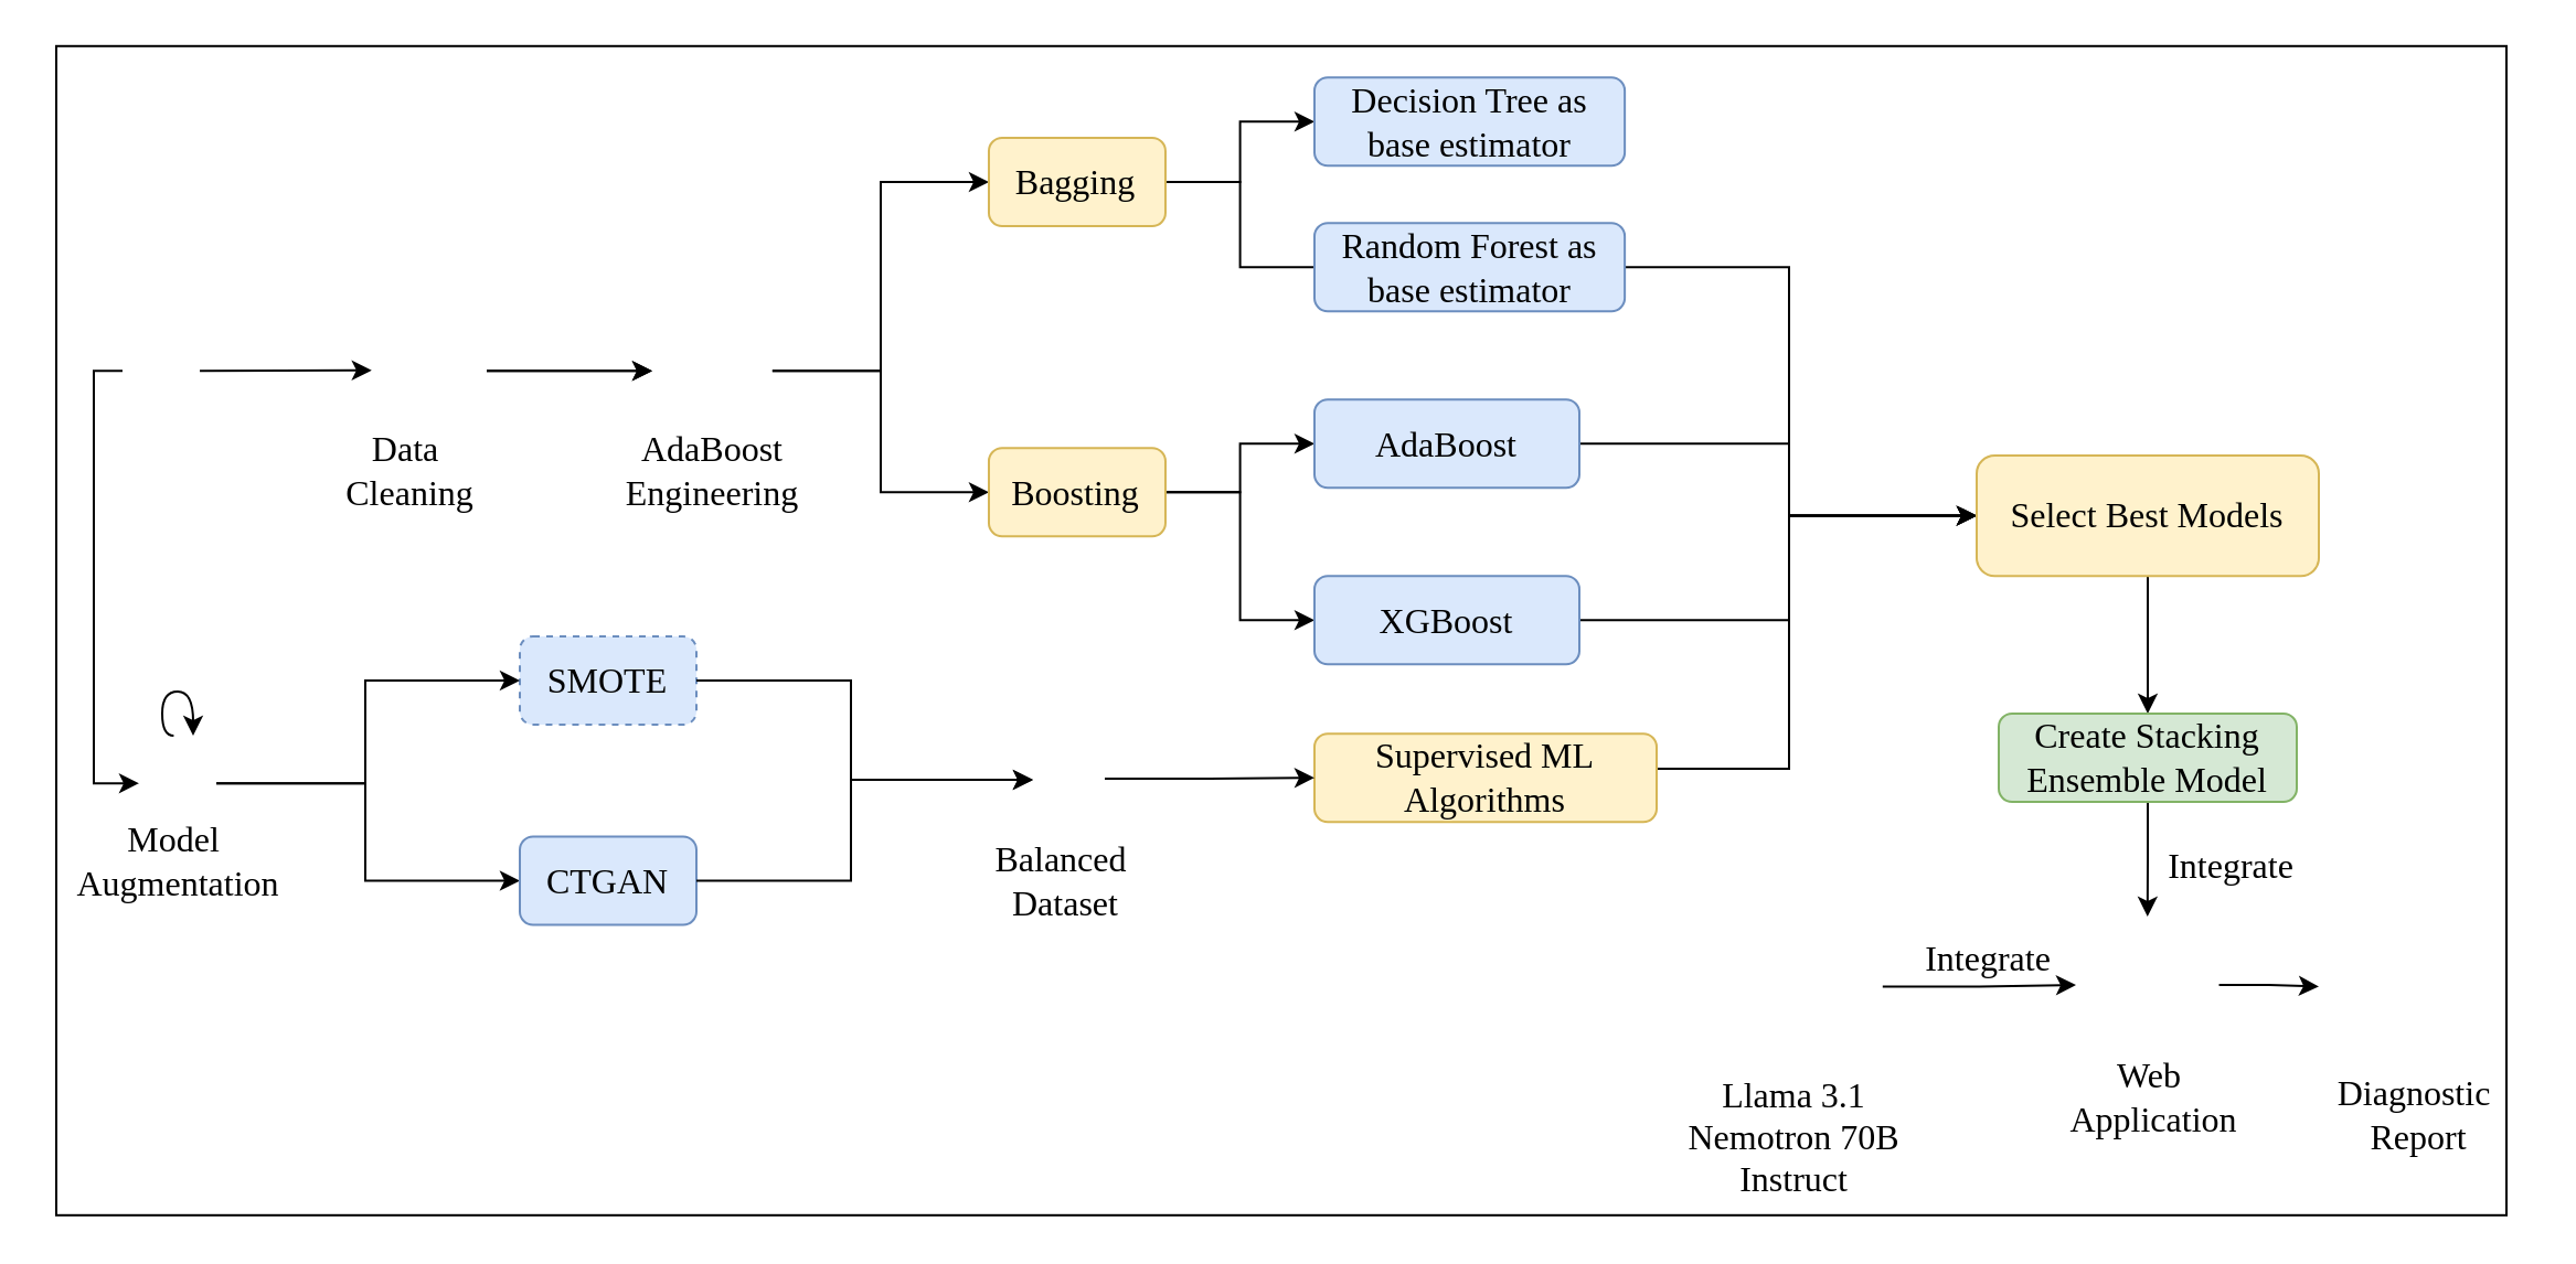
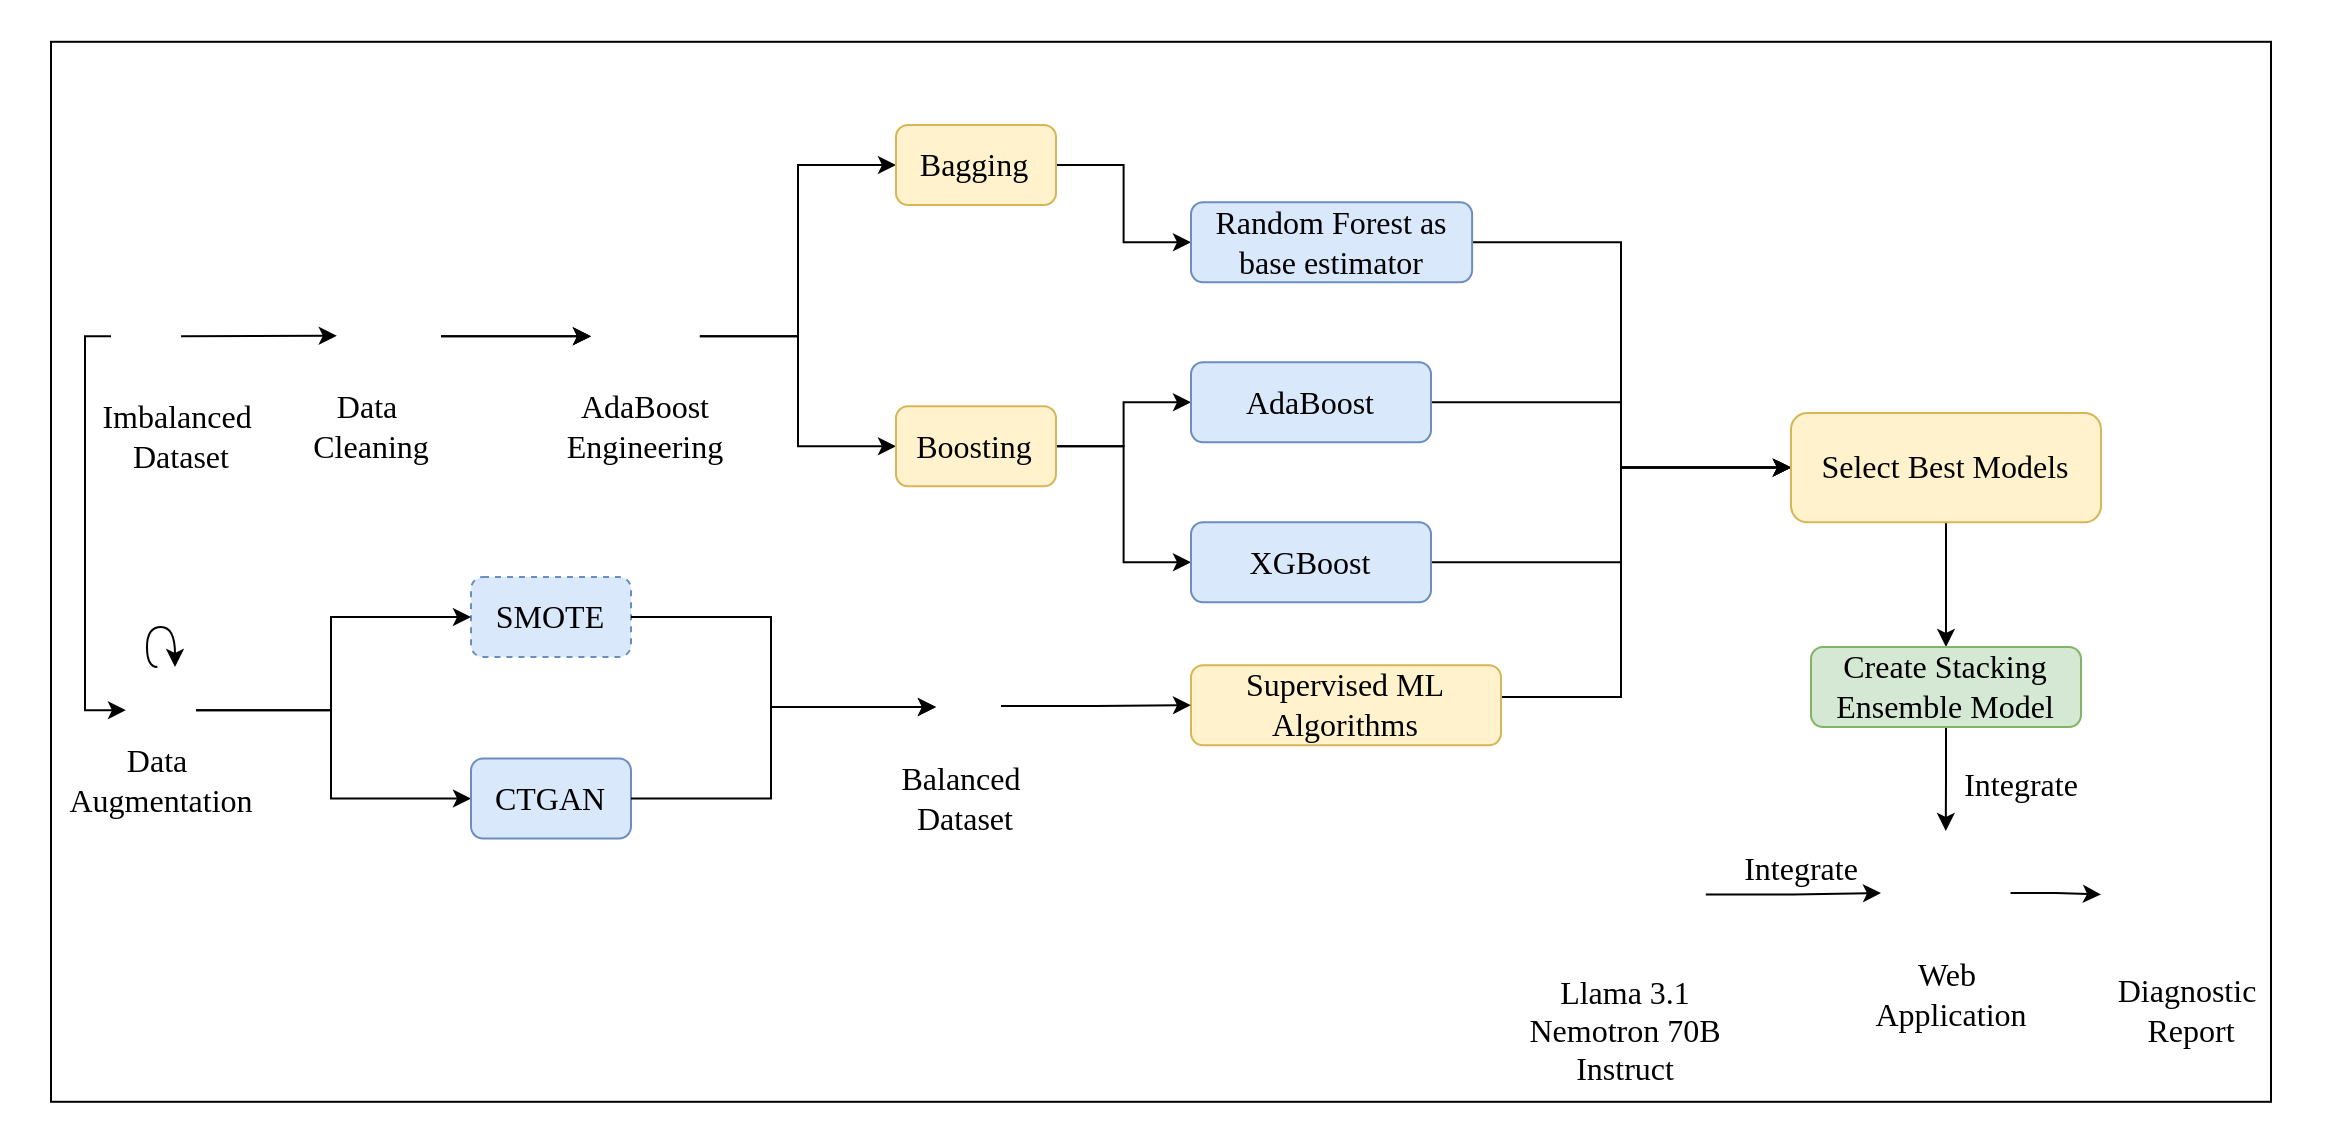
- <mxCell id="6" style="edgeStyle=orthogonalEdgeStyle;rounded=0;orthogonalLoop=1;jettySize=auto;html=1;entryX=0;entryY=0.5;entryDx=0;entryDy=0;fontFamily=Times New Roman;fontSize=16;" edge="1" parent="1" source="8" target="17"><mxGeometry relative="1" as="geometry" /></mxCell>
- <mxCell id="17" value="&lt;font&gt;Decision Tree as base estimator&lt;/font&gt;" style="rounded=1;whiteSpace=wrap;html=1;fontFamily=Times New Roman;fillColor=#dae8fc;strokeColor=#6c8ebf;fontSize=16;" vertex="1" parent="1"><mxGeometry x="595" y="34.62" width="140.56" height="40" as="geometry" /></mxCell>
- <mxCell id="7" style="edgeStyle=orthogonalEdgeStyle;rounded=0;orthogonalLoop=1;jettySize=auto;html=1;exitX=1;exitY=0.5;exitDx=0;exitDy=0;entryX=0;entryY=0.5;entryDx=0;entryDy=0;fontFamily=Times New Roman;fontSize=16;endArrow=none;" edge="1" parent="1" source="8" target="19"><mxGeometry relative="1" as="geometry" /></mxCell>
+ <mxCell id="7" style="edgeStyle=orthogonalEdgeStyle;rounded=0;orthogonalLoop=1;jettySize=auto;html=1;exitX=1;exitY=0.5;exitDx=0;exitDy=0;entryX=0;entryY=0.5;entryDx=0;entryDy=0;fontFamily=Times New Roman;fontSize=16;" edge="1" parent="1" source="8" target="19"><mxGeometry relative="1" as="geometry" /></mxCell>
+ <mxCell id="5" value="Imbalanced&amp;nbsp;&lt;div&gt;Dataset&lt;/div&gt;" style="text;html=1;align=center;verticalAlign=middle;resizable=0;points=[];autosize=1;strokeColor=none;fillColor=none;fontFamily=Times New Roman;fontSize=16;" vertex="1" parent="1"><mxGeometry x="40" y="192.62" width="100" height="50" as="geometry" /></mxCell>
- <mxCell id="29" value="Model&amp;nbsp;&lt;div&gt;Augmentation&lt;/div&gt;" style="text;html=1;align=center;verticalAlign=middle;resizable=0;points=[];autosize=1;strokeColor=none;fillColor=none;fontFamily=Times New Roman;fontSize=16;" vertex="1" parent="1"><mxGeometry x="20" y="365" width="120" height="50" as="geometry" /></mxCell>
+ <mxCell id="29" value="Data&amp;nbsp;&lt;div&gt;Augmentation&lt;/div&gt;" style="text;html=1;align=center;verticalAlign=middle;resizable=0;points=[];autosize=1;strokeColor=none;fillColor=none;fontFamily=Times New Roman;fontSize=16;" vertex="1" parent="1"><mxGeometry x="20" y="365" width="120" height="50" as="geometry" /></mxCell>
